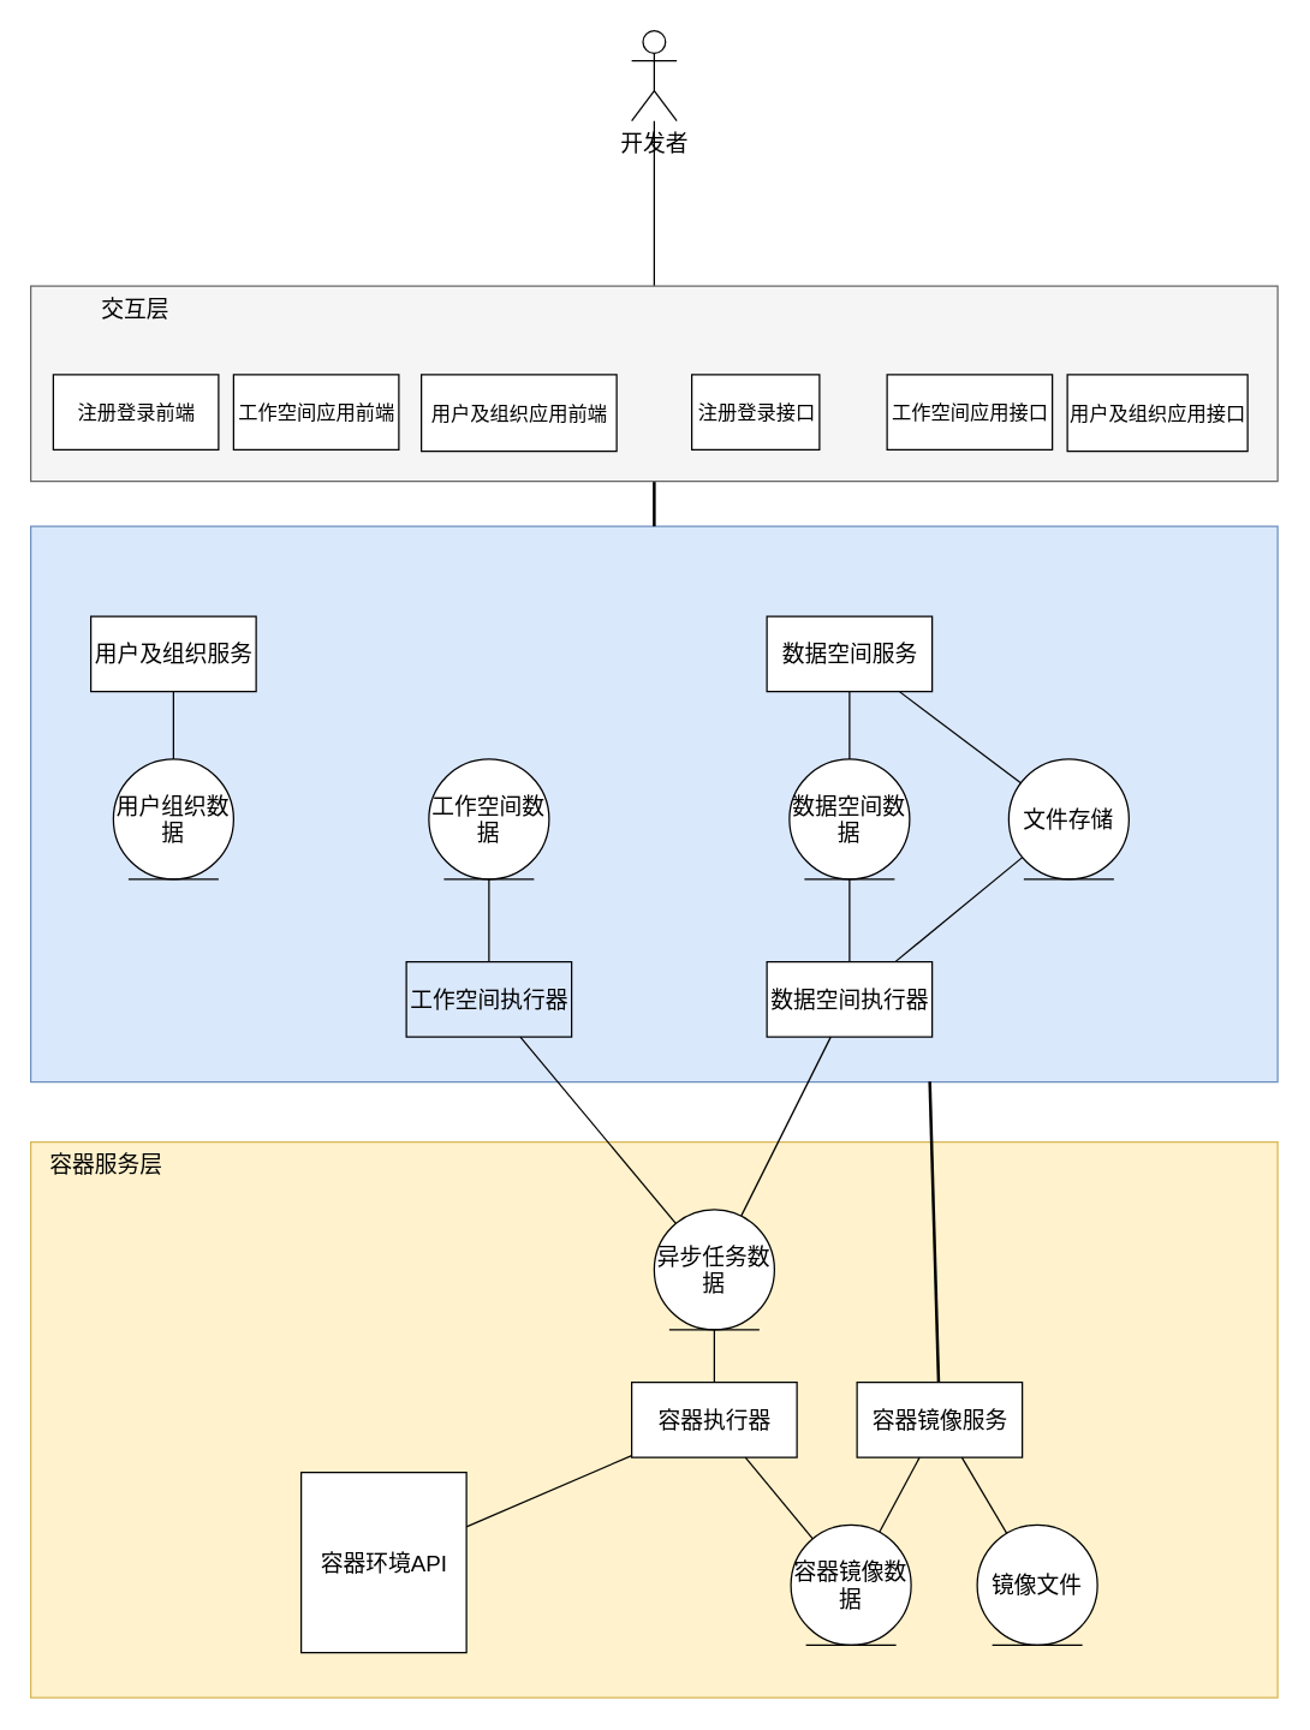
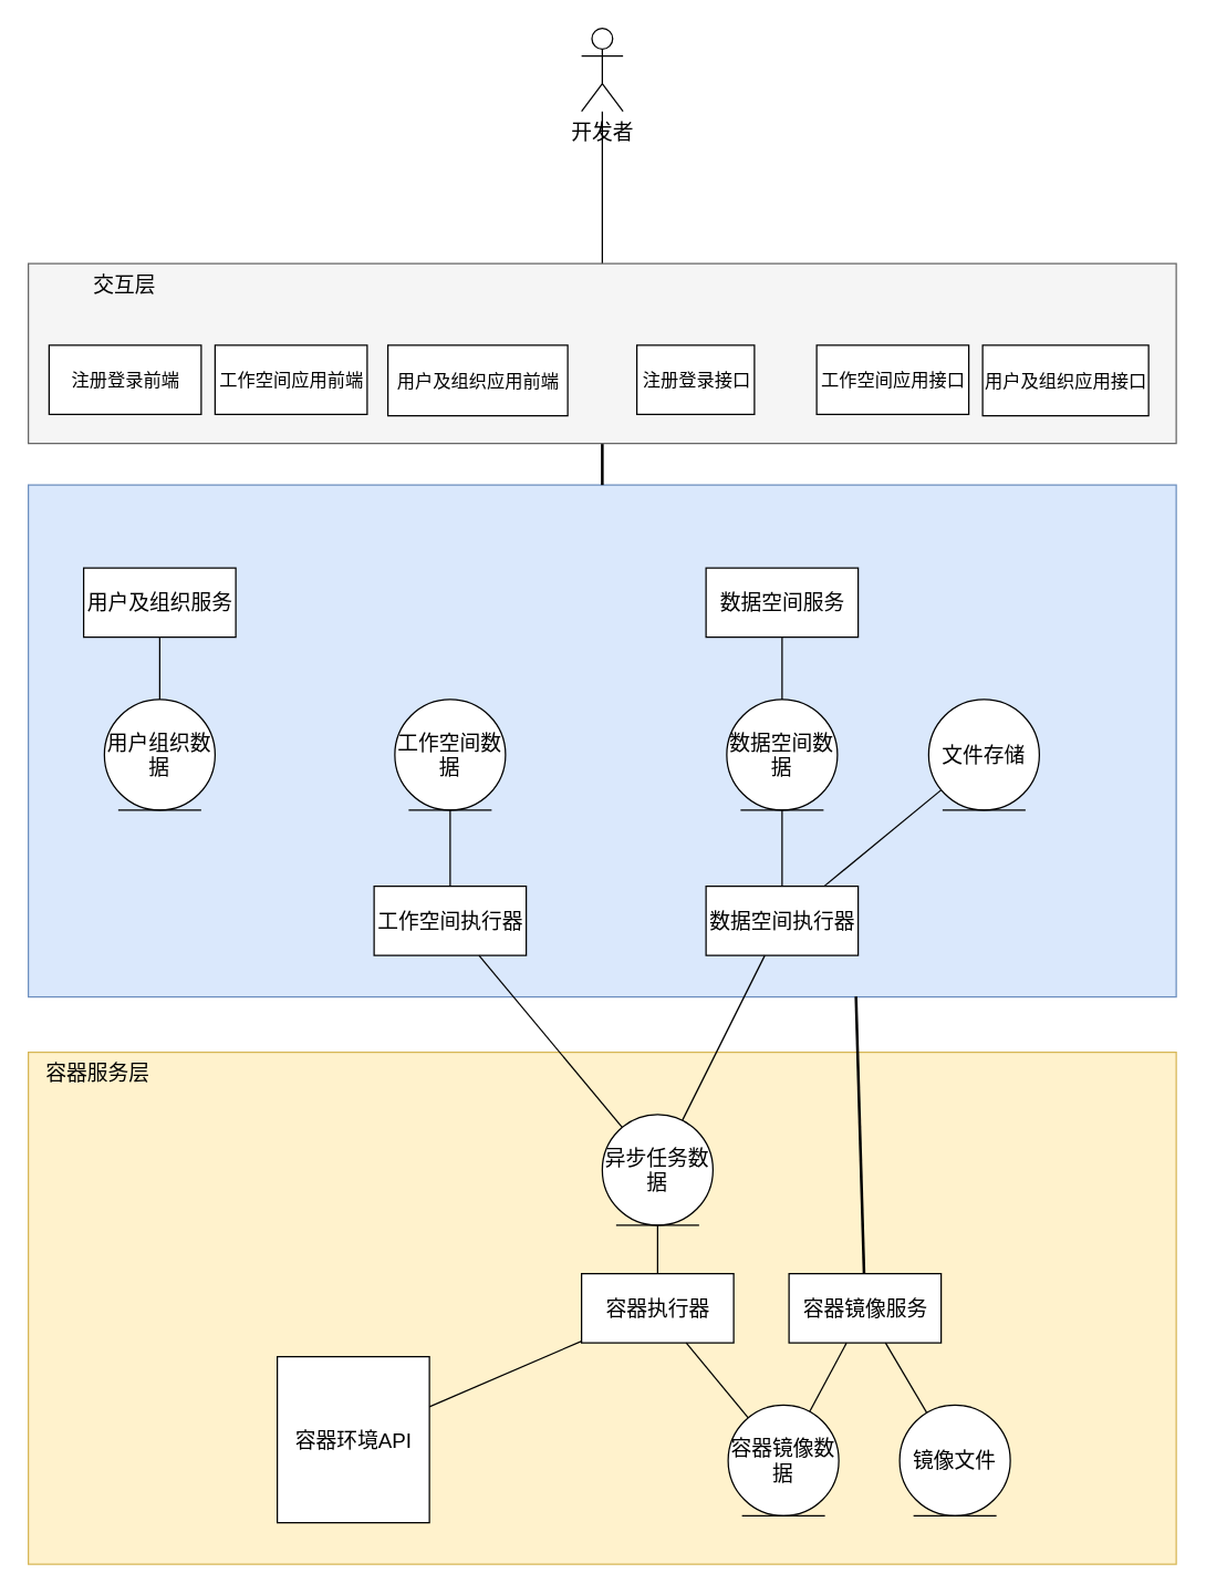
- <mxCell id="9" style="edgeStyle=none;html=1;endArrow=none;endFill=0;fontSize=15;" parent="1" source="3" target="8" edge="1"><mxGeometry relative="1" as="geometry" /></mxCell>
- <mxCell id="4" value="工作空间执行器" style="html=1;fontSize=15;fillColor=#dae8fc;" parent="1" vertex="1"><mxGeometry x="270" y="640" width="110" height="50" as="geometry" /></mxCell>
+ <mxCell id="4" value="工作空间执行器" style="html=1;fontSize=15;" parent="1" vertex="1"><mxGeometry x="270" y="640" width="110" height="50" as="geometry" /></mxCell>
